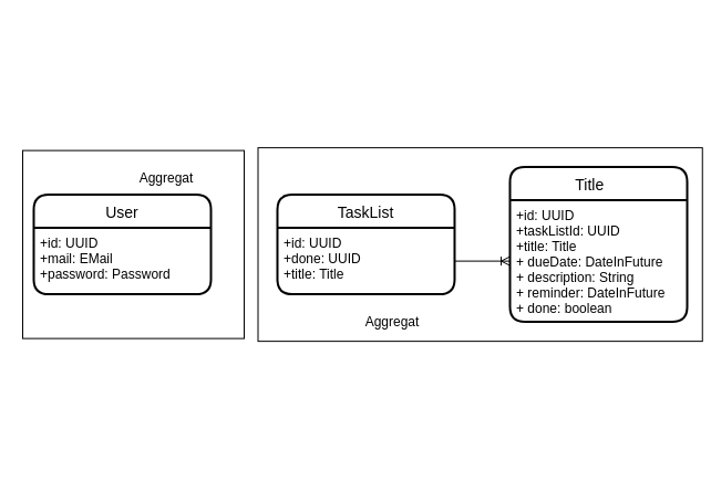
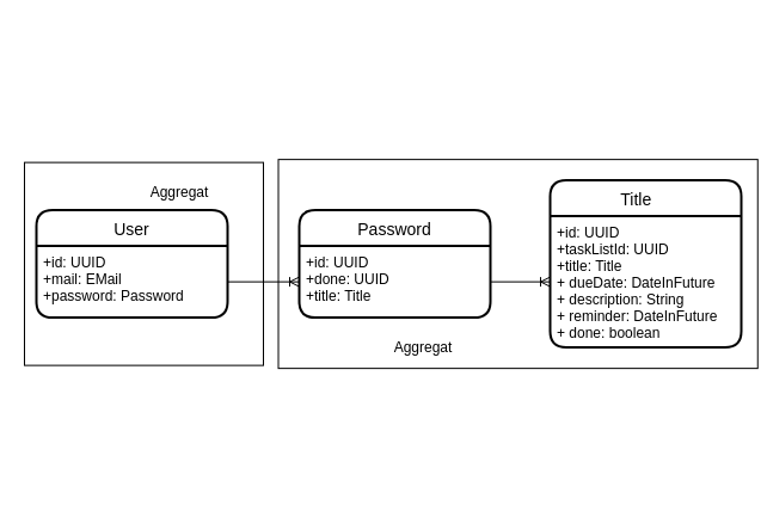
- <mxCell id="8" value="TaskList" style="swimlane;childLayout=stackLayout;horizontal=1;startSize=30;horizontalStack=0;rounded=1;fontSize=14;fontStyle=0;strokeWidth=2;resizeParent=0;resizeLast=1;shadow=0;dashed=0;align=center;" parent="1" vertex="1"><mxGeometry x="250" y="175.62" width="160" height="90" as="geometry" /></mxCell>
+ <mxCell id="8" value="Password" style="swimlane;childLayout=stackLayout;horizontal=1;startSize=30;horizontalStack=0;rounded=1;fontSize=14;fontStyle=0;strokeWidth=2;resizeParent=0;resizeLast=1;shadow=0;dashed=0;align=center;" parent="1" vertex="1"><mxGeometry x="250" y="175.62" width="160" height="90" as="geometry" /></mxCell>
+ <mxCell id="12" value="" style="fontSize=12;html=1;endArrow=ERoneToMany;rounded=0;exitX=1;exitY=0.5;exitDx=0;exitDy=0;entryX=0;entryY=0.5;entryDx=0;entryDy=0;" parent="1" source="7" target="9" edge="1"><mxGeometry width="100" height="100" relative="1" as="geometry"><mxPoint x="220" y="205.62" as="sourcePoint" /><mxPoint x="220" y="275.62" as="targetPoint" /></mxGeometry></mxCell>
